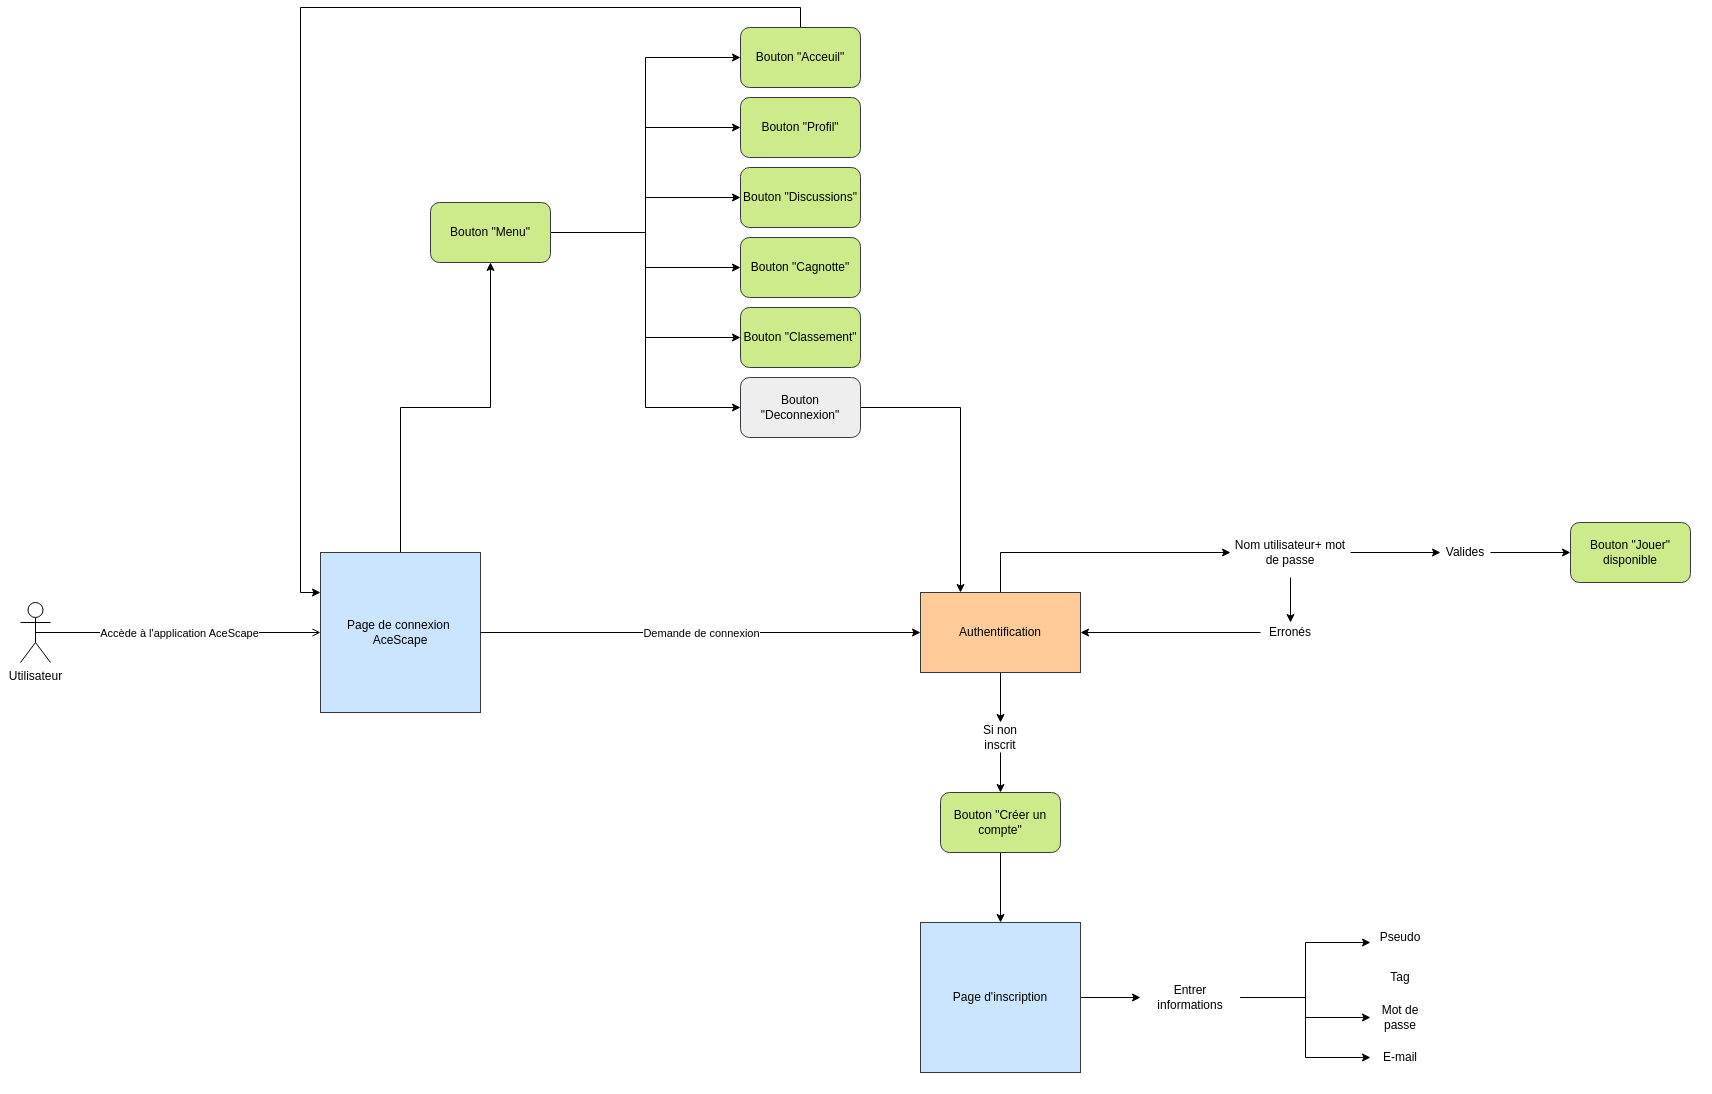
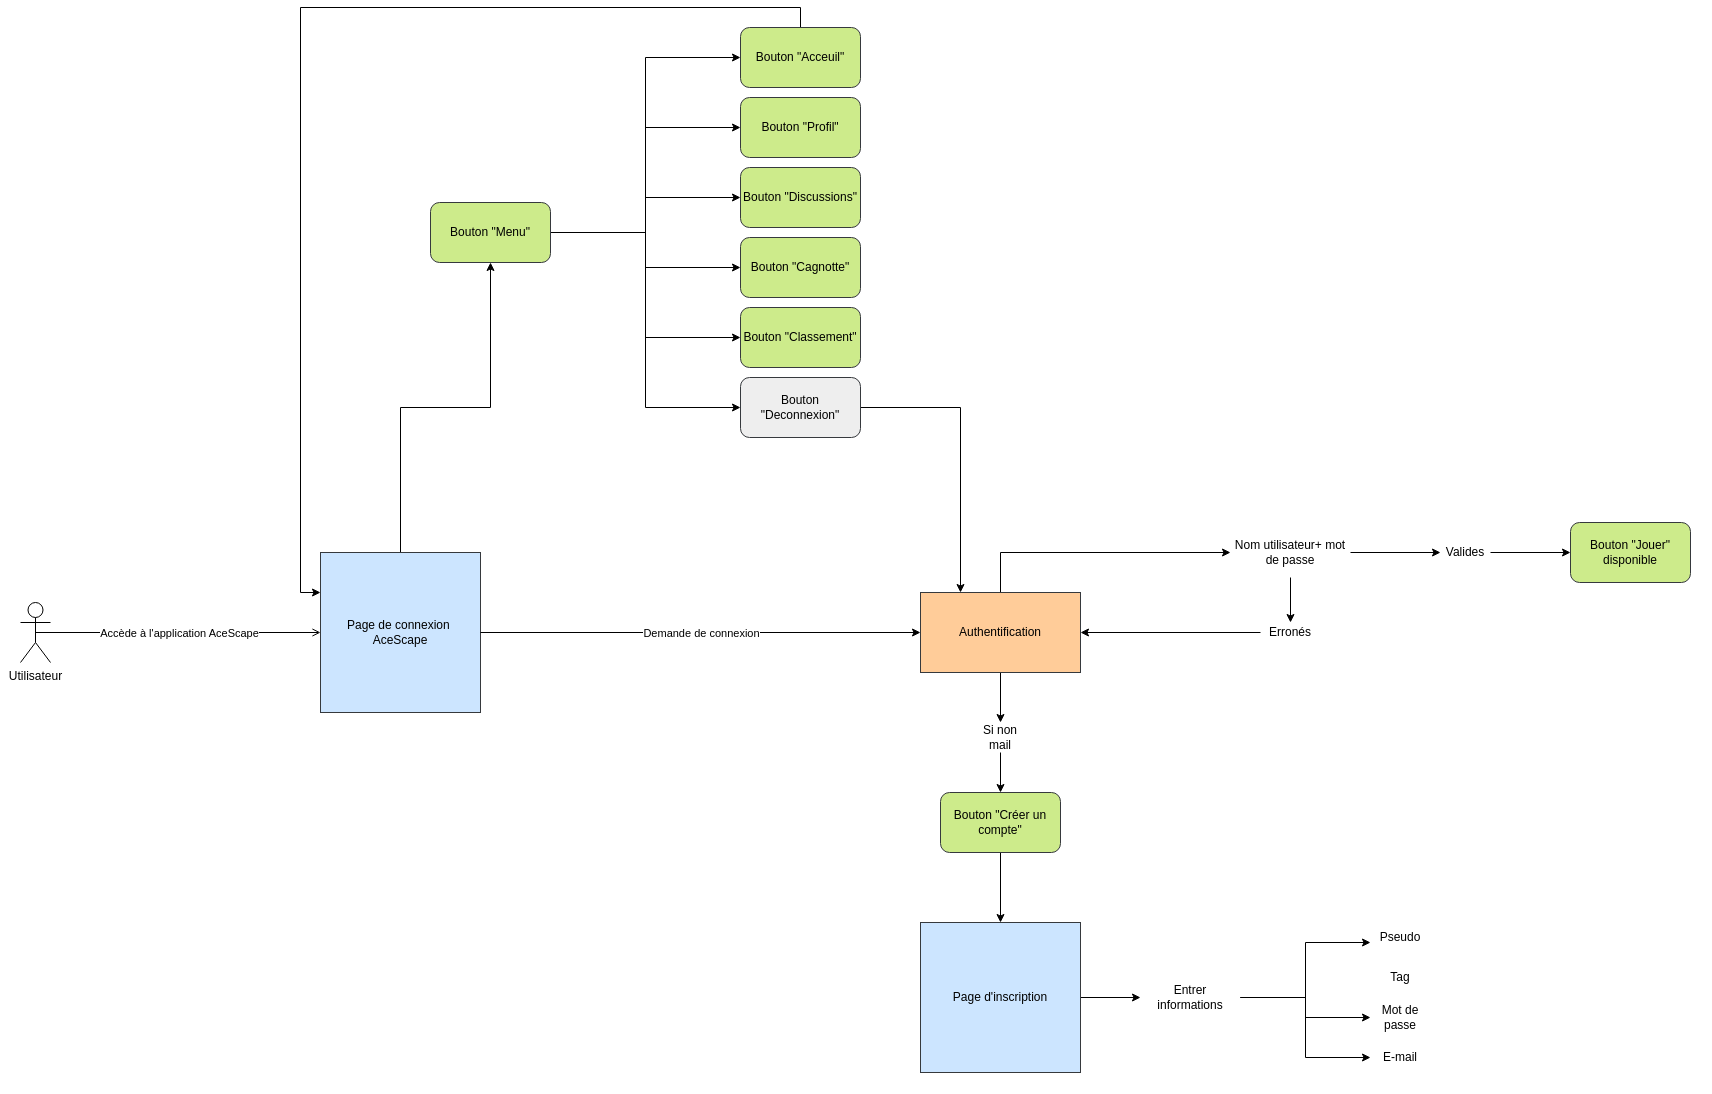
- <mxCell id="6" value="Si non inscrit" style="text;html=1;align=center;verticalAlign=middle;whiteSpace=wrap;rounded=0;" vertex="1" parent="1"><mxGeometry x="970" y="715" width="60" height="30" as="geometry" /></mxCell>
+ <mxCell id="6" value="Si non mail" style="text;html=1;align=center;verticalAlign=middle;whiteSpace=wrap;rounded=0;" vertex="1" parent="1"><mxGeometry x="970" y="715" width="60" height="30" as="geometry" /></mxCell>
